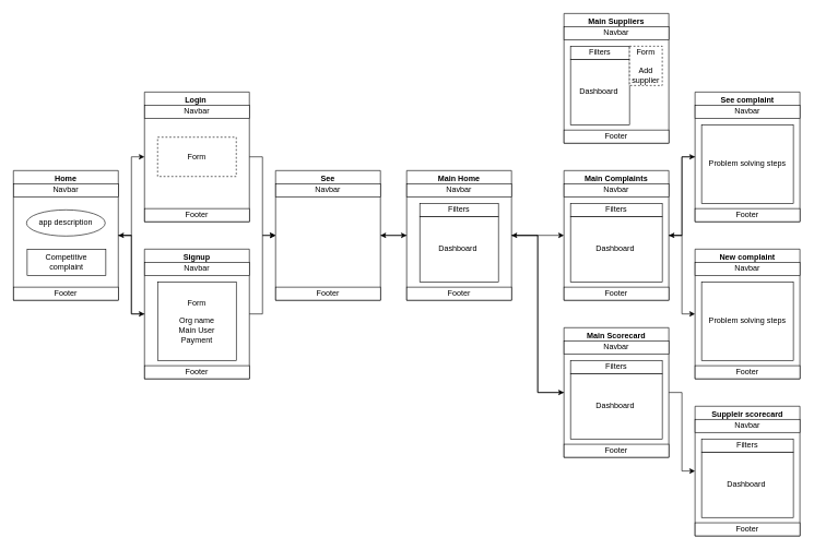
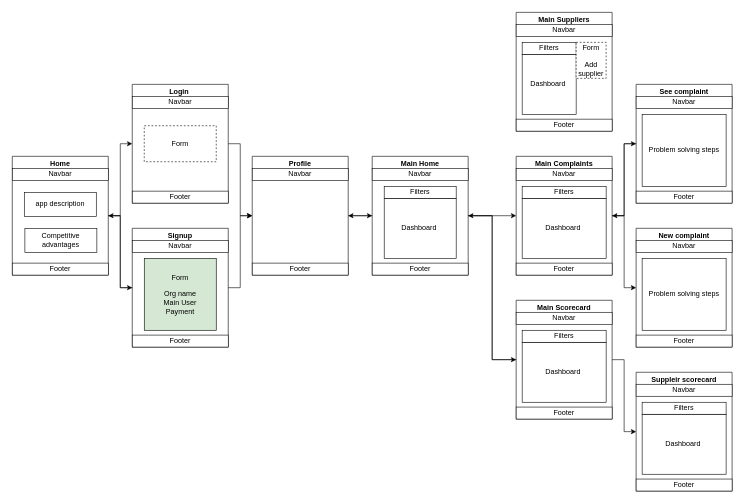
- <mxCell id="21" value="See" style="swimlane;whiteSpace=wrap;html=1;startSize=23;" vertex="1" parent="1"><mxGeometry x="420" y="260" width="160" height="198" as="geometry"><mxRectangle x="40" y="42" width="190" height="30" as="alternateBounds" /></mxGeometry></mxCell>
+ <mxCell id="21" value="Profile" style="swimlane;whiteSpace=wrap;html=1;startSize=23;" vertex="1" parent="1"><mxGeometry x="420" y="260" width="160" height="198" as="geometry"><mxRectangle x="40" y="42" width="190" height="30" as="alternateBounds" /></mxGeometry></mxCell>
- <mxCell id="5" value="app description" style="ellipse;whiteSpace=wrap;html=1;" vertex="1" parent="4"><mxGeometry x="20" y="60" width="120" height="40" as="geometry" /></mxCell>
+ <mxCell id="5" value="app description" style="rounded=0;whiteSpace=wrap;html=1;" vertex="1" parent="4"><mxGeometry x="20" y="60" width="120" height="40" as="geometry" /></mxCell>
- <mxCell id="6" value="Competitive complaint" style="rounded=0;whiteSpace=wrap;html=1;" vertex="1" parent="4"><mxGeometry x="21" y="120" width="120" height="40" as="geometry" /></mxCell>
+ <mxCell id="6" value="Competitive advantages" style="rounded=0;whiteSpace=wrap;html=1;" vertex="1" parent="4"><mxGeometry x="21" y="120" width="120" height="40" as="geometry" /></mxCell>
- <mxCell id="12" value="Form&lt;br&gt;&lt;br&gt;Org name&lt;br&gt;Main User&lt;br&gt;Payment" style="rounded=0;whiteSpace=wrap;html=1;" vertex="1" parent="11"><mxGeometry x="20" y="50" width="120" height="120" as="geometry" /></mxCell>
+ <mxCell id="12" value="Form&lt;br&gt;&lt;br&gt;Org name&lt;br&gt;Main User&lt;br&gt;Payment" style="rounded=0;whiteSpace=wrap;html=1;fillColor=#d5e8d4;" vertex="1" parent="11"><mxGeometry x="20" y="50" width="120" height="120" as="geometry" /></mxCell>
